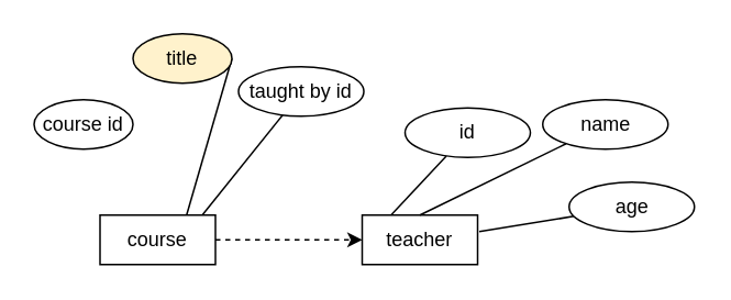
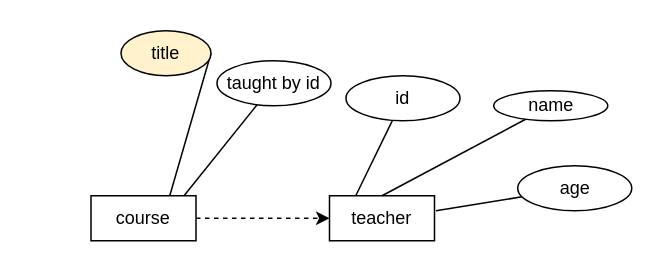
- <mxCell id="5" value="course id" style="ellipse;whiteSpace=wrap;html=1;" vertex="1" parent="1"><mxGeometry x="20" y="60" width="60" height="30" as="geometry" /></mxCell>
- <mxCell id="13" value="name" style="ellipse;whiteSpace=wrap;html=1;" vertex="1" parent="1"><mxGeometry x="328.5" y="60" width="76" height="30" as="geometry" /></mxCell>
+ <mxCell id="13" value="name" style="ellipse;whiteSpace=wrap;html=1;" vertex="1" parent="1"><mxGeometry x="328.5" y="60" width="76" height="20" as="geometry" /></mxCell>
- <mxCell id="11" value="id" style="ellipse;whiteSpace=wrap;html=1;" vertex="1" parent="1"><mxGeometry x="245" y="65" width="76" height="30" as="geometry" /></mxCell>
+ <mxCell id="11" value="id" style="ellipse;whiteSpace=wrap;html=1;" vertex="1" parent="1"><mxGeometry x="230" y="50" width="76" height="30" as="geometry" /></mxCell>
